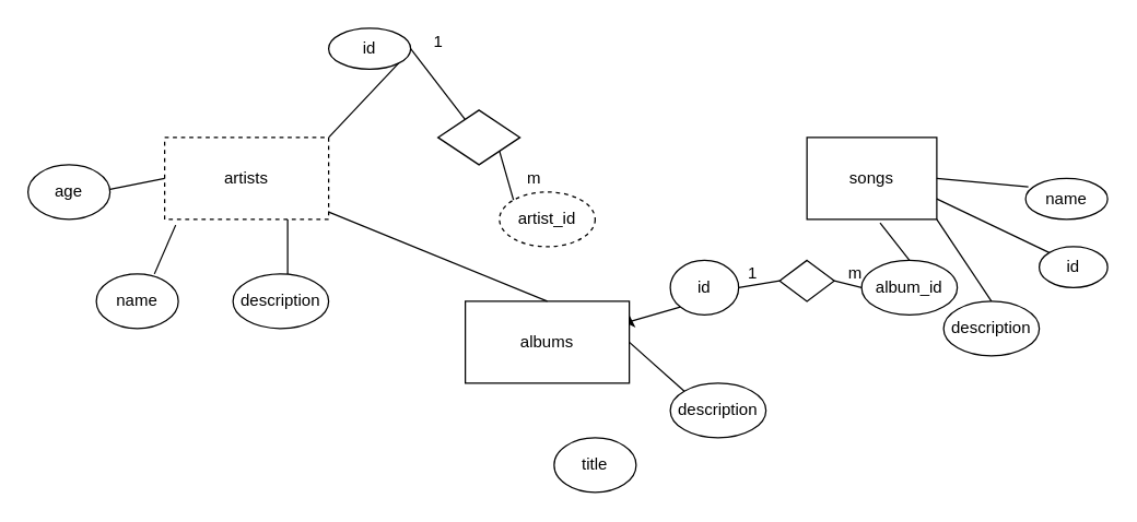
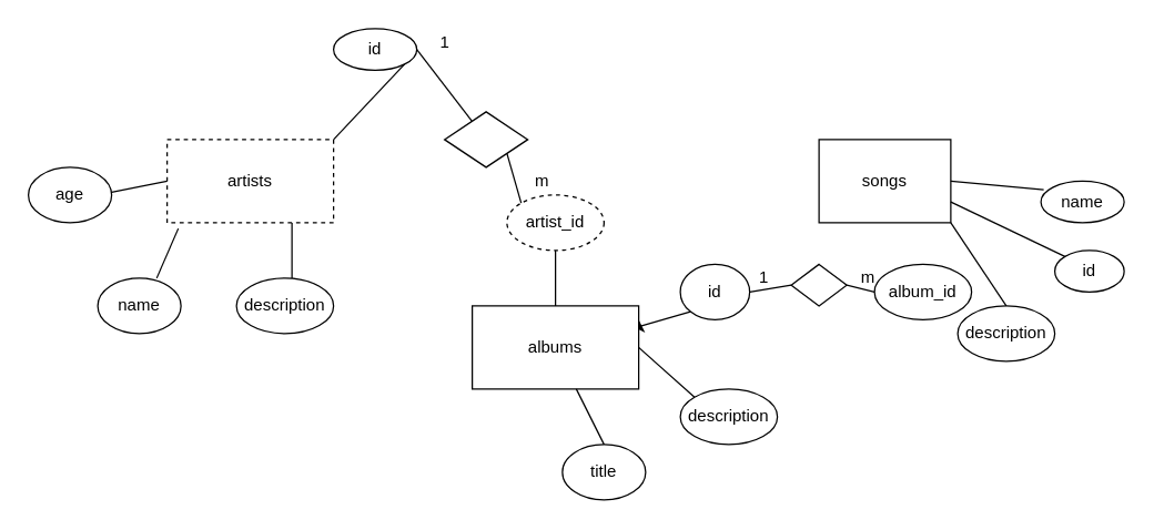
- <mxCell id="16" value="" style="endArrow=none;html=1;rounded=0;entryX=0.563;entryY=1.043;entryDx=0;entryDy=0;entryPerimeter=0;exitX=0.5;exitY=0;exitDx=0;exitDy=0;" edge="1" parent="1" source="14" target="5"><mxGeometry width="50" height="50" relative="1" as="geometry"><mxPoint x="370" y="330" as="sourcePoint" /><mxPoint x="420" y="280" as="targetPoint" /></mxGeometry></mxCell>
- <mxCell id="27" value="" style="endArrow=none;html=1;rounded=0;exitX=0.5;exitY=0;exitDx=0;exitDy=0;" edge="1" parent="1" source="4" target="2"><mxGeometry width="50" height="50" relative="1" as="geometry"><mxPoint x="370" y="280" as="sourcePoint" /><mxPoint x="420" y="230" as="targetPoint" /></mxGeometry></mxCell>
+ <mxCell id="27" value="" style="endArrow=none;html=1;rounded=0;exitX=0.5;exitY=0;exitDx=0;exitDy=0;" edge="1" parent="1" source="4" target="10"><mxGeometry width="50" height="50" relative="1" as="geometry"><mxPoint x="370" y="280" as="sourcePoint" /><mxPoint x="420" y="230" as="targetPoint" /></mxGeometry></mxCell>
+ <mxCell id="39" value="" style="endArrow=none;html=1;rounded=0;exitX=0.5;exitY=0;exitDx=0;exitDy=0;" edge="1" parent="1" source="8" target="4"><mxGeometry width="50" height="50" relative="1" as="geometry"><mxPoint x="370" y="280" as="sourcePoint" /><mxPoint x="420" y="290" as="targetPoint" /></mxGeometry></mxCell>
